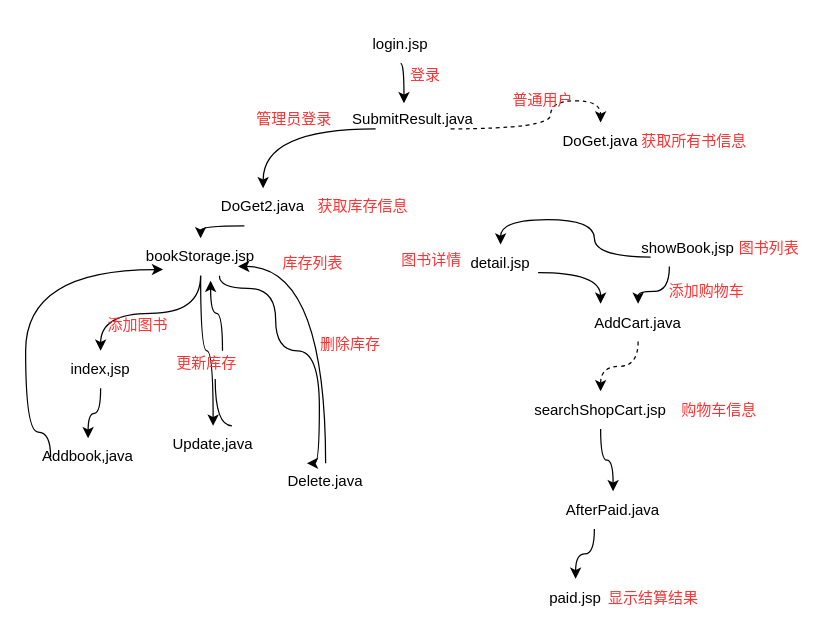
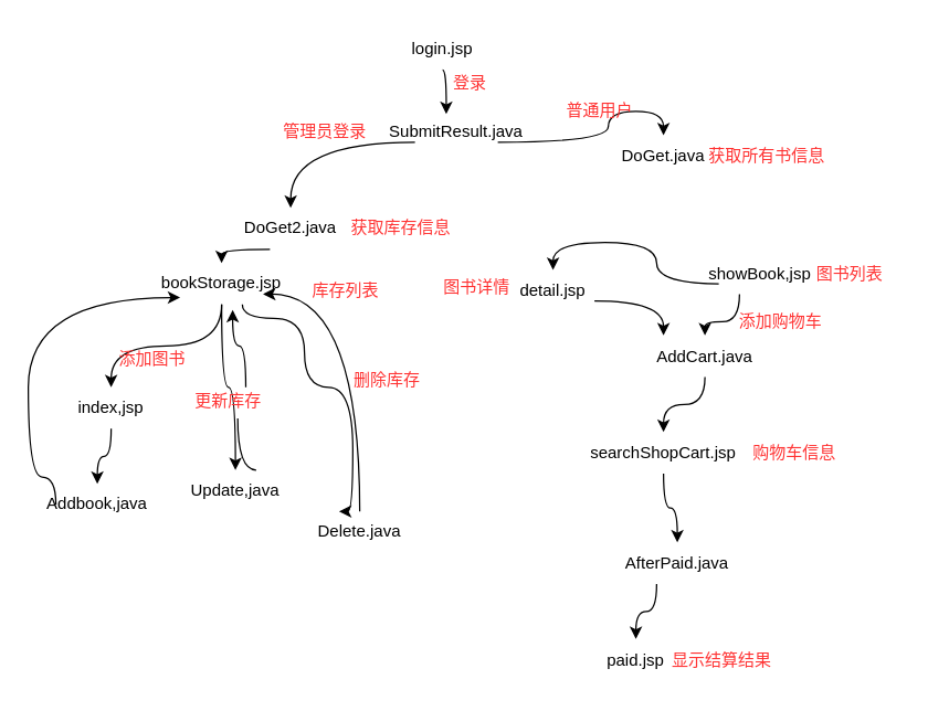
- <mxCell id="5" style="edgeStyle=orthogonalEdgeStyle;curved=1;rounded=0;orthogonalLoop=1;jettySize=auto;html=1;exitX=1;exitY=0.75;exitDx=0;exitDy=0;entryX=0.5;entryY=0;entryDx=0;entryDy=0;dashed=1;" edge="1" parent="1" source="6" target="9"><mxGeometry relative="1" as="geometry"><mxPoint x="510" y="80" as="targetPoint" /><Array as="points"><mxPoint x="440" y="103" /><mxPoint x="440" y="80" /><mxPoint x="480" y="80" /></Array></mxGeometry></mxCell>
+ <mxCell id="5" style="edgeStyle=orthogonalEdgeStyle;curved=1;rounded=0;orthogonalLoop=1;jettySize=auto;html=1;exitX=1;exitY=0.75;exitDx=0;exitDy=0;entryX=0.5;entryY=0;entryDx=0;entryDy=0;" edge="1" parent="1" source="6" target="9"><mxGeometry relative="1" as="geometry"><mxPoint x="510" y="80" as="targetPoint" /><Array as="points"><mxPoint x="440" y="103" /><mxPoint x="440" y="80" /><mxPoint x="480" y="80" /></Array></mxGeometry></mxCell>
- <mxCell id="27" style="edgeStyle=orthogonalEdgeStyle;curved=1;rounded=0;orthogonalLoop=1;jettySize=auto;html=1;exitX=0.5;exitY=1;exitDx=0;exitDy=0;dashed=1;" edge="1" parent="1" source="28" target="30"><mxGeometry relative="1" as="geometry" /></mxCell>
+ <mxCell id="27" style="edgeStyle=orthogonalEdgeStyle;curved=1;rounded=0;orthogonalLoop=1;jettySize=auto;html=1;exitX=0.5;exitY=1;exitDx=0;exitDy=0;" edge="1" parent="1" source="28" target="30"><mxGeometry relative="1" as="geometry" /></mxCell>
